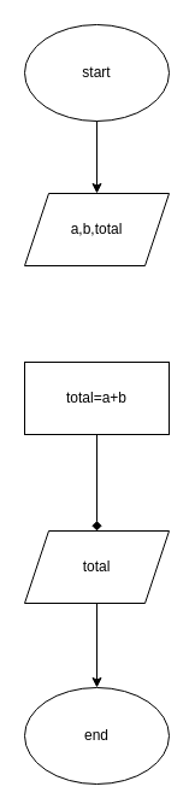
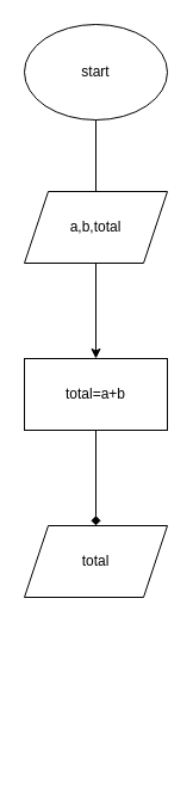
- <mxCell id="2" value="" style="edgeStyle=orthogonalEdgeStyle;rounded=0;orthogonalLoop=1;jettySize=auto;html=1;" edge="1" parent="1" source="3" target="5"><mxGeometry relative="1" as="geometry" /></mxCell>
+ <mxCell id="2" value="" style="edgeStyle=orthogonalEdgeStyle;rounded=0;orthogonalLoop=1;jettySize=auto;html=1;endArrow=none;" edge="1" parent="1" source="3" target="5"><mxGeometry relative="1" as="geometry" /></mxCell>
+ <mxCell id="4" value="" style="edgeStyle=orthogonalEdgeStyle;rounded=0;orthogonalLoop=1;jettySize=auto;html=1;" edge="1" parent="1" source="5" target="7"><mxGeometry relative="1" as="geometry" /></mxCell>
- <mxCell id="8" value="" style="edgeStyle=orthogonalEdgeStyle;rounded=0;orthogonalLoop=1;jettySize=auto;html=1;" edge="1" parent="1" source="9" target="10"><mxGeometry relative="1" as="geometry" /></mxCell>
- <mxCell id="10" value="end" style="ellipse;whiteSpace=wrap;html=1;fillColor=none;" vertex="1" parent="1"><mxGeometry x="20" y="570" width="120" height="80" as="geometry" /></mxCell>
